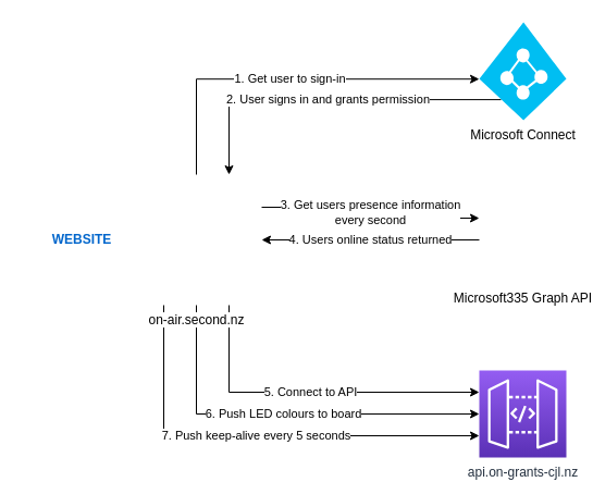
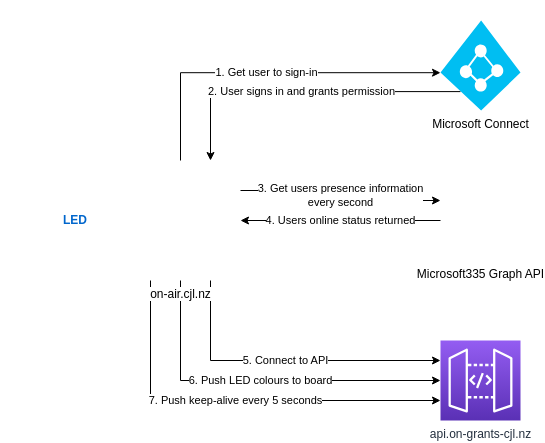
- <mxCell id="13" value="WEBSITE" style="text;html=1;strokeColor=none;fillColor=none;align=center;verticalAlign=middle;whiteSpace=wrap;rounded=0;fontStyle=1;fontColor=#0066CC;" vertex="1" parent="1"><mxGeometry x="20" y="205" width="110" height="30" as="geometry" /></mxCell>
+ <mxCell id="13" value="LED" style="text;html=1;strokeColor=none;fillColor=none;align=center;verticalAlign=middle;whiteSpace=wrap;rounded=0;fontStyle=1;fontColor=#0066CC;" vertex="1" parent="1"><mxGeometry x="20" y="205" width="110" height="30" as="geometry" /></mxCell>
- <mxCell id="7" value="on-air.second.nz&lt;br&gt;" style="shape=image;html=1;verticalAlign=top;verticalLabelPosition=bottom;labelBackgroundColor=#ffffff;imageAspect=0;aspect=fixed;image=https://cdn3.iconfinder.com/data/icons/essential-pack/32/33-Web_Browser-128.png" parent="1" vertex="1"><mxGeometry x="120" y="160" width="120" height="120" as="geometry" /></mxCell>
+ <mxCell id="7" value="on-air.cjl.nz&lt;br&gt;" style="shape=image;html=1;verticalAlign=top;verticalLabelPosition=bottom;labelBackgroundColor=#ffffff;imageAspect=0;aspect=fixed;image=https://cdn3.iconfinder.com/data/icons/essential-pack/32/33-Web_Browser-128.png" parent="1" vertex="1"><mxGeometry x="120" y="160" width="120" height="120" as="geometry" /></mxCell>
